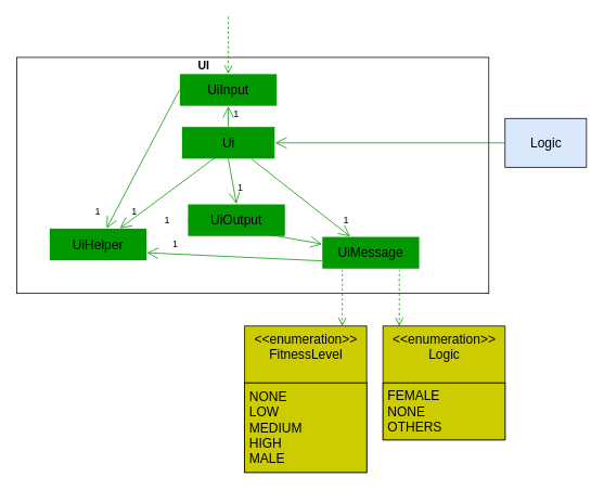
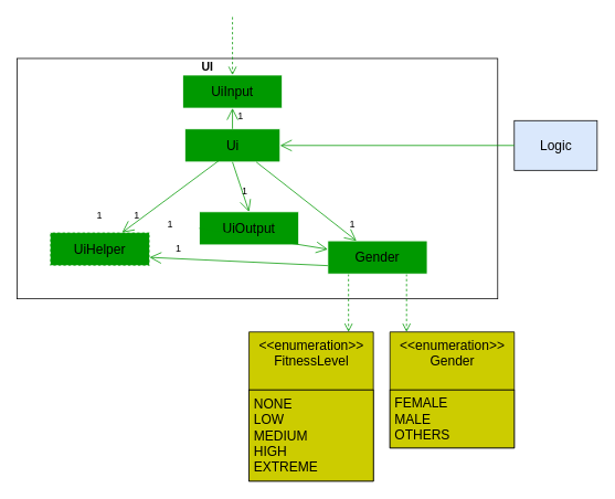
- <mxCell id="20" value="" style="endArrow=open;endFill=1;endSize=12;html=1;exitX=0;exitY=0.5;exitDx=0;exitDy=0;fillColor=#009900;strokeColor=#009900;" parent="1" source="12" target="9" edge="1"><mxGeometry width="160" relative="1" as="geometry"><mxPoint x="310" y="230" as="sourcePoint" /><mxPoint x="470" y="230" as="targetPoint" /></mxGeometry></mxCell>
- <mxCell id="13" value="&lt;font style=&quot;font-size: 16px&quot;&gt;UiOutput&lt;/font&gt;" style="rounded=0;whiteSpace=wrap;html=1;fillColor=#009900;strokeColor=#FFFFFF;" parent="1" vertex="1"><mxGeometry x="230" y="250" width="120" height="40" as="geometry" /></mxCell>
+ <mxCell id="13" value="&lt;font style=&quot;font-size: 16px&quot;&gt;UiOutput&lt;/font&gt;" style="rounded=0;whiteSpace=wrap;html=1;fillColor=#009900;strokeColor=#FFFFFF;" parent="1" vertex="1"><mxGeometry x="240" y="255" width="120" height="40" as="geometry" /></mxCell>
- <mxCell id="9" value="&lt;font style=&quot;font-size: 16px&quot;&gt;UiHelper&lt;/font&gt;" style="rounded=0;whiteSpace=wrap;html=1;fillColor=#009900;strokeColor=#FFFFFF;" parent="1" vertex="1"><mxGeometry x="60" y="280" width="120" height="40" as="geometry" /></mxCell>
+ <mxCell id="9" value="&lt;font style=&quot;font-size: 16px&quot;&gt;UiHelper&lt;/font&gt;" style="rounded=0;whiteSpace=wrap;html=1;fillColor=#009900;strokeColor=#FFFFFF;dashed=1;" parent="1" vertex="1"><mxGeometry x="60" y="280" width="120" height="40" as="geometry" /></mxCell>
- <mxCell id="14" value="&lt;font style=&quot;font-size: 16px&quot;&gt;UiMessage&lt;/font&gt;" style="rounded=0;whiteSpace=wrap;html=1;fillColor=#009900;strokeColor=#FFFFFF;" parent="1" vertex="1"><mxGeometry x="395" y="290" width="120" height="40" as="geometry" /></mxCell>
+ <mxCell id="14" value="&lt;font style=&quot;font-size: 16px&quot;&gt;Gender&lt;/font&gt;" style="rounded=0;whiteSpace=wrap;html=1;fillColor=#009900;strokeColor=#FFFFFF;" parent="1" vertex="1"><mxGeometry x="395" y="290" width="120" height="40" as="geometry" /></mxCell>
- <mxCell id="10" value="&lt;font style=&quot;font-size: 16px&quot;&gt;&amp;lt;&amp;lt;enumeration&amp;gt;&amp;gt;&lt;br&gt;Logic&lt;/font&gt;" style="swimlane;fontStyle=0;align=center;verticalAlign=top;childLayout=stackLayout;horizontal=1;startSize=70;horizontalStack=0;resizeParent=1;resizeParentMax=0;resizeLast=0;collapsible=0;marginBottom=0;html=1;fillColor=#CCCC00;" parent="1" vertex="1"><mxGeometry x="470" y="400" width="150" height="140" as="geometry" /></mxCell>
+ <mxCell id="10" value="&lt;font style=&quot;font-size: 16px&quot;&gt;&amp;lt;&amp;lt;enumeration&amp;gt;&amp;gt;&lt;br&gt;Gender&lt;/font&gt;" style="swimlane;fontStyle=0;align=center;verticalAlign=top;childLayout=stackLayout;horizontal=1;startSize=70;horizontalStack=0;resizeParent=1;resizeParentMax=0;resizeLast=0;collapsible=0;marginBottom=0;html=1;fillColor=#CCCC00;" parent="1" vertex="1"><mxGeometry x="470" y="400" width="150" height="140" as="geometry" /></mxCell>
- <mxCell id="11" value="&lt;font style=&quot;font-size: 16px&quot;&gt;FEMALE&lt;br&gt;NONE&lt;br&gt;OTHERS&lt;/font&gt;" style="text;html=1;strokeColor=#000000;fillColor=#CCCC00;align=left;verticalAlign=middle;spacingLeft=4;spacingRight=4;overflow=hidden;rotatable=0;points=[[0,0.5],[1,0.5]];portConstraint=eastwest;" parent="10" vertex="1"><mxGeometry y="70" width="150" height="70" as="geometry" /></mxCell>
+ <mxCell id="11" value="&lt;font style=&quot;font-size: 16px&quot;&gt;FEMALE&lt;br&gt;MALE&lt;br&gt;OTHERS&lt;/font&gt;" style="text;html=1;strokeColor=#000000;fillColor=#CCCC00;align=left;verticalAlign=middle;spacingLeft=4;spacingRight=4;overflow=hidden;rotatable=0;points=[[0,0.5],[1,0.5]];portConstraint=eastwest;" parent="10" vertex="1"><mxGeometry y="70" width="150" height="70" as="geometry" /></mxCell>
- <mxCell id="24" value="&lt;font style=&quot;font-size: 16px&quot;&gt;NONE&lt;br&gt;LOW&lt;br&gt;MEDIUM&lt;br&gt;HIGH&lt;br&gt;MALE&lt;/font&gt;" style="text;html=1;strokeColor=#000000;fillColor=#CCCC00;align=left;verticalAlign=middle;spacingLeft=4;spacingRight=4;overflow=hidden;rotatable=0;points=[[0,0.5],[1,0.5]];portConstraint=eastwest;" parent="23" vertex="1"><mxGeometry y="70" width="150" height="110" as="geometry" /></mxCell>
+ <mxCell id="24" value="&lt;font style=&quot;font-size: 16px&quot;&gt;NONE&lt;br&gt;LOW&lt;br&gt;MEDIUM&lt;br&gt;HIGH&lt;br&gt;EXTREME&lt;/font&gt;" style="text;html=1;strokeColor=#000000;fillColor=#CCCC00;align=left;verticalAlign=middle;spacingLeft=4;spacingRight=4;overflow=hidden;rotatable=0;points=[[0,0.5],[1,0.5]];portConstraint=eastwest;" parent="23" vertex="1"><mxGeometry y="70" width="150" height="110" as="geometry" /></mxCell>
